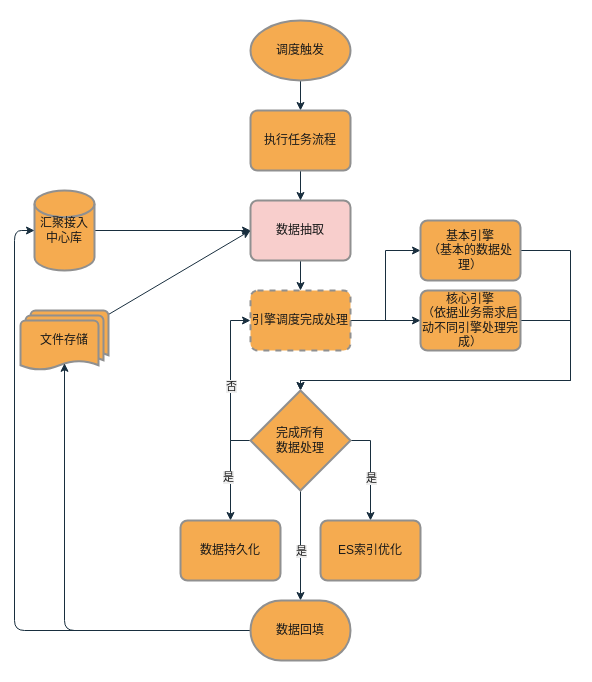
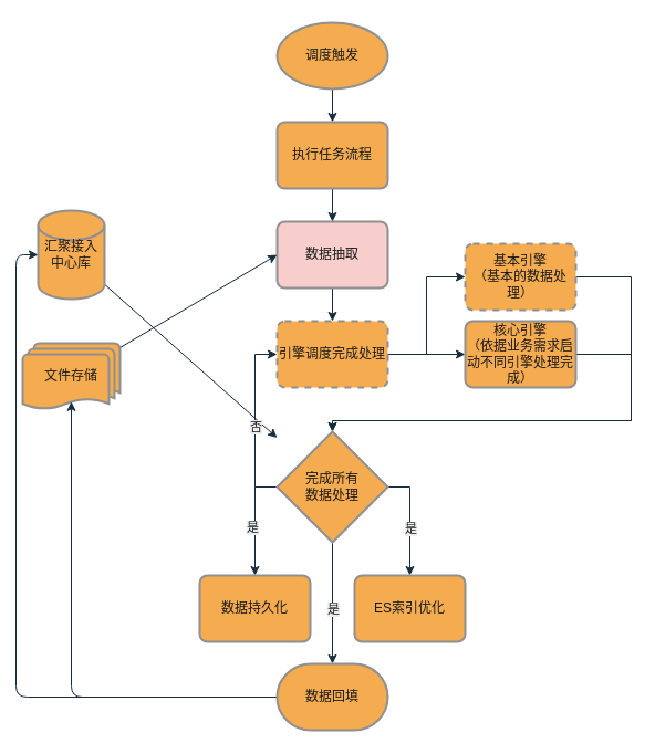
- <mxCell id="4" style="edgeStyle=none;rounded=1;sketch=0;orthogonalLoop=1;jettySize=auto;html=1;fontColor=#1A1A1A;strokeColor=#182E3E;" edge="1" parent="1" source="5" target="3"><mxGeometry relative="1" as="geometry" /></mxCell>
+ <mxCell id="4" style="edgeStyle=none;rounded=1;sketch=0;orthogonalLoop=1;jettySize=auto;html=1;fontColor=#1A1A1A;strokeColor=#182E3E;" edge="1" parent="1" source="5" target="27"><mxGeometry relative="1" as="geometry" /></mxCell>
- <mxCell id="16" value="&lt;font style=&quot;vertical-align: inherit&quot;&gt;&lt;font style=&quot;vertical-align: inherit&quot;&gt;&lt;font style=&quot;vertical-align: inherit&quot;&gt;&lt;font style=&quot;vertical-align: inherit&quot;&gt;&lt;font style=&quot;vertical-align: inherit&quot;&gt;&lt;font style=&quot;vertical-align: inherit&quot;&gt;&lt;font style=&quot;vertical-align: inherit&quot;&gt;&lt;font style=&quot;vertical-align: inherit&quot;&gt;&lt;font style=&quot;vertical-align: inherit&quot;&gt;&lt;font style=&quot;vertical-align: inherit&quot;&gt;&lt;font style=&quot;vertical-align: inherit&quot;&gt;&lt;font style=&quot;vertical-align: inherit&quot;&gt;基本引擎&lt;br&gt;（基本的数据处理）&lt;/font&gt;&lt;/font&gt;&lt;/font&gt;&lt;/font&gt;&lt;br&gt;&lt;/font&gt;&lt;/font&gt;&lt;/font&gt;&lt;/font&gt;&lt;/font&gt;&lt;/font&gt;&lt;/font&gt;&lt;/font&gt;" style="rounded=1;whiteSpace=wrap;html=1;absoluteArcSize=1;arcSize=14;strokeWidth=2;fillColor=#F5AB50;strokeColor=#909090;fontColor=#1A1A1A;" vertex="1" parent="1"><mxGeometry x="420" y="220" width="100" height="60" as="geometry" /></mxCell>
+ <mxCell id="16" value="&lt;font style=&quot;vertical-align: inherit&quot;&gt;&lt;font style=&quot;vertical-align: inherit&quot;&gt;&lt;font style=&quot;vertical-align: inherit&quot;&gt;&lt;font style=&quot;vertical-align: inherit&quot;&gt;&lt;font style=&quot;vertical-align: inherit&quot;&gt;&lt;font style=&quot;vertical-align: inherit&quot;&gt;&lt;font style=&quot;vertical-align: inherit&quot;&gt;&lt;font style=&quot;vertical-align: inherit&quot;&gt;&lt;font style=&quot;vertical-align: inherit&quot;&gt;&lt;font style=&quot;vertical-align: inherit&quot;&gt;&lt;font style=&quot;vertical-align: inherit&quot;&gt;&lt;font style=&quot;vertical-align: inherit&quot;&gt;基本引擎&lt;br&gt;（基本的数据处理）&lt;/font&gt;&lt;/font&gt;&lt;/font&gt;&lt;/font&gt;&lt;br&gt;&lt;/font&gt;&lt;/font&gt;&lt;/font&gt;&lt;/font&gt;&lt;/font&gt;&lt;/font&gt;&lt;/font&gt;&lt;/font&gt;" style="rounded=1;whiteSpace=wrap;html=1;absoluteArcSize=1;arcSize=14;strokeWidth=2;fillColor=#F5AB50;strokeColor=#909090;fontColor=#1A1A1A;dashed=1;" vertex="1" parent="1"><mxGeometry x="420" y="220" width="100" height="60" as="geometry" /></mxCell>
